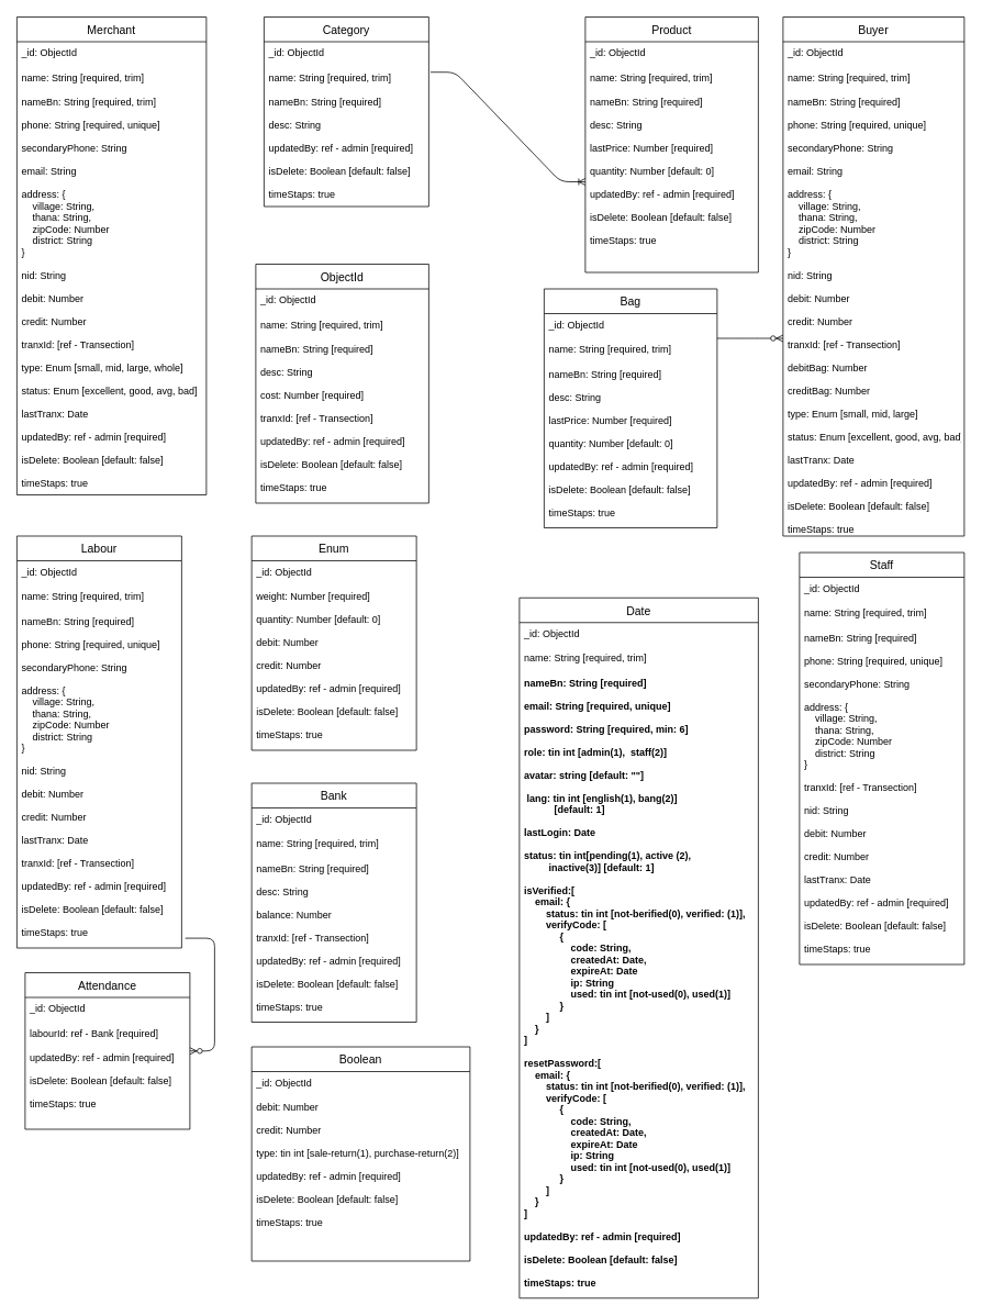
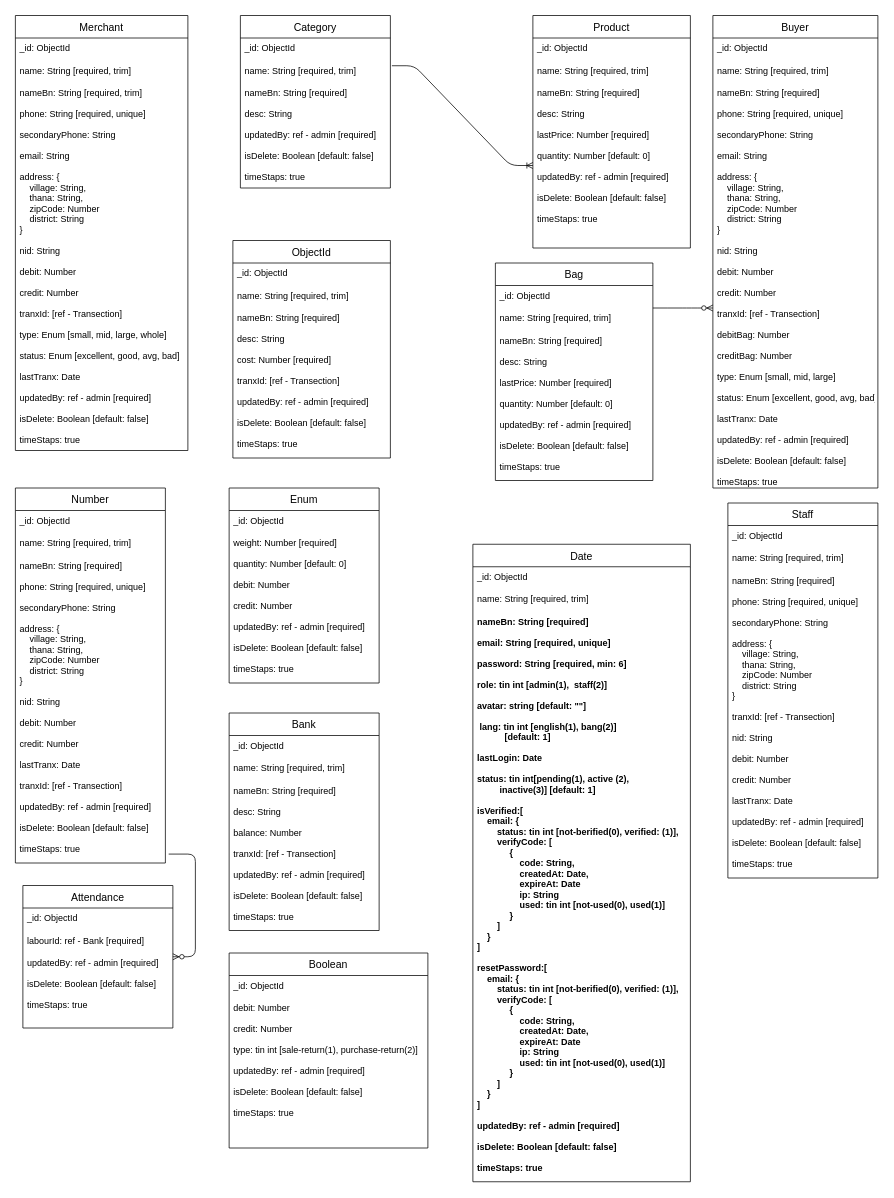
- <mxCell id="10" value="Labour" style="swimlane;fontStyle=0;childLayout=stackLayout;horizontal=1;startSize=30;horizontalStack=0;resizeParent=1;resizeParentMax=0;resizeLast=0;collapsible=1;marginBottom=0;align=center;fontSize=14;" vertex="1" parent="1"><mxGeometry x="20" y="650" width="200" height="500" as="geometry" /></mxCell>
+ <mxCell id="10" value="Number" style="swimlane;fontStyle=0;childLayout=stackLayout;horizontal=1;startSize=30;horizontalStack=0;resizeParent=1;resizeParentMax=0;resizeLast=0;collapsible=1;marginBottom=0;align=center;fontSize=14;" vertex="1" parent="1"><mxGeometry x="20" y="650" width="200" height="500" as="geometry" /></mxCell>
